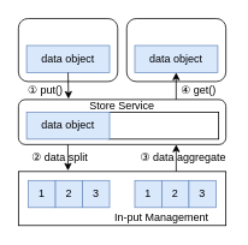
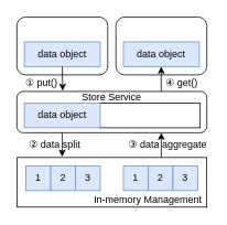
- <mxCell id="11" value="In-put Management" style="text;html=1;align=center;verticalAlign=middle;whiteSpace=wrap;rounded=0;" vertex="1" parent="1"><mxGeometry x="108" y="236" width="142" height="10" as="geometry" /></mxCell>
+ <mxCell id="11" value="In-memory Management" style="text;html=1;align=center;verticalAlign=middle;whiteSpace=wrap;rounded=0;" vertex="1" parent="1"><mxGeometry x="108" y="236" width="142" height="10" as="geometry" /></mxCell>
